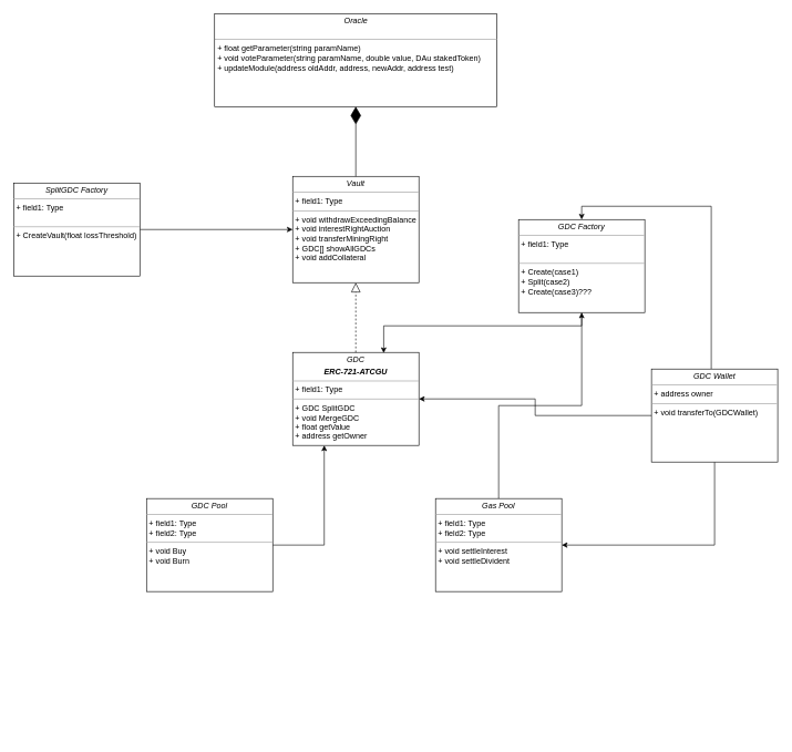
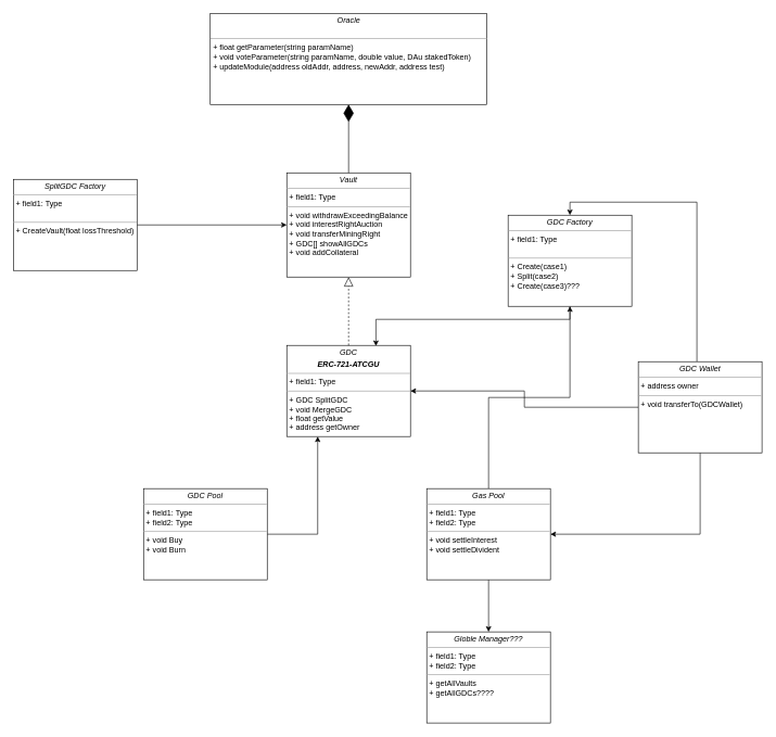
+ <mxCell id="7" style="edgeStyle=orthogonalEdgeStyle;rounded=0;orthogonalLoop=1;jettySize=auto;html=1;" edge="1" parent="1" source="8" target="20"><mxGeometry relative="1" as="geometry" /></mxCell>
+ <mxCell id="20" value="&lt;p style=&quot;margin: 0px ; margin-top: 4px ; text-align: center&quot;&gt;&lt;i&gt;Globle Manager???&lt;/i&gt;&lt;/p&gt;&lt;hr size=&quot;1&quot;&gt;&lt;p style=&quot;margin: 0px ; margin-left: 4px&quot;&gt;+ field1: Type&lt;br&gt;+ field2: Type&lt;/p&gt;&lt;hr size=&quot;1&quot;&gt;&lt;p style=&quot;margin: 0px ; margin-left: 4px&quot;&gt;+ getAllVaults&lt;/p&gt;&lt;p style=&quot;margin: 0px ; margin-left: 4px&quot;&gt;+ getAllGDCs????&lt;/p&gt;" style="verticalAlign=top;align=left;overflow=fill;fontSize=12;fontFamily=Helvetica;html=1;" vertex="1" parent="1"><mxGeometry x="655" y="970" width="190" height="140" as="geometry" /></mxCell>
